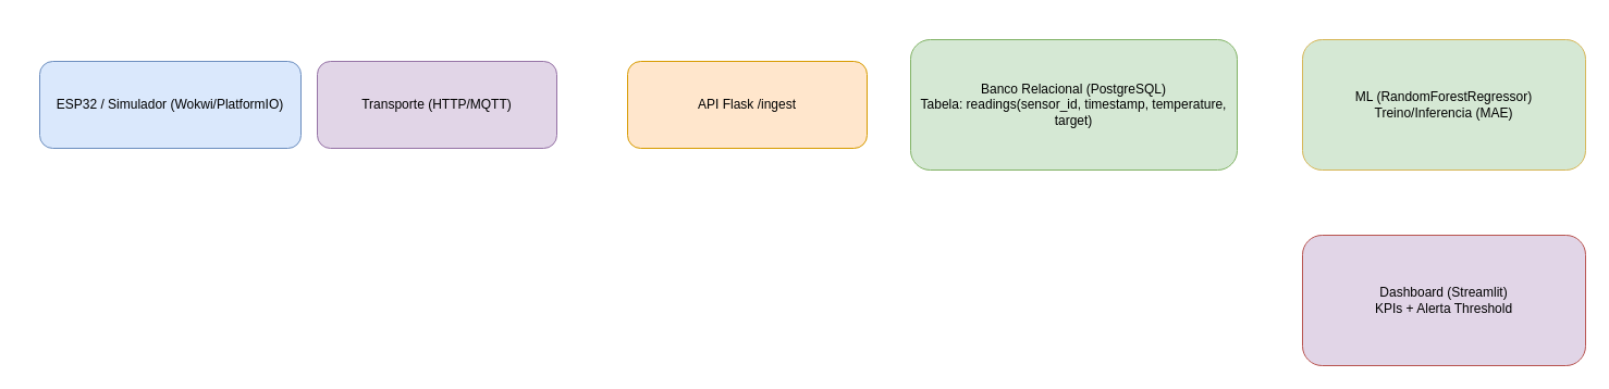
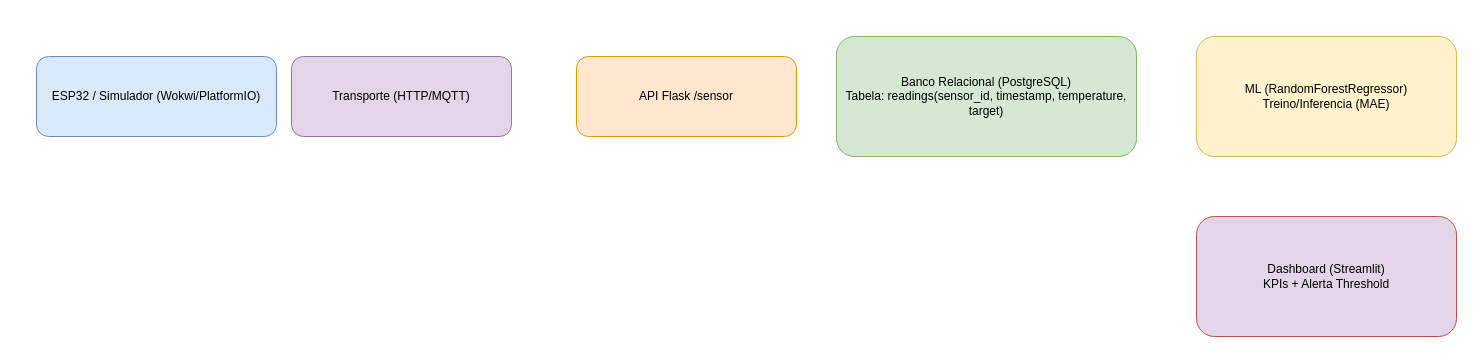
- <mxCell id="4" value="API Flask /ingest" style="rounded=1;whiteSpace=wrap;html=1;fillColor=#ffe6cc;strokeColor=#d79b00;" vertex="1" parent="1"><mxGeometry x="560" y="40" width="220" height="80" as="geometry" /></mxCell>
+ <mxCell id="4" value="API Flask /sensor" style="rounded=1;whiteSpace=wrap;html=1;fillColor=#ffe6cc;strokeColor=#d79b00;" vertex="1" parent="1"><mxGeometry x="560" y="40" width="220" height="80" as="geometry" /></mxCell>
- <mxCell id="6" value="ML (RandomForestRegressor)&#10;Treino/Inferencia (MAE)" style="rounded=1;whiteSpace=wrap;html=1;fillColor=#d5e8d4;strokeColor=#d6b656;" vertex="1" parent="1"><mxGeometry x="1180" y="20" width="260" height="120" as="geometry" /></mxCell>
+ <mxCell id="6" value="ML (RandomForestRegressor)&#10;Treino/Inferencia (MAE)" style="rounded=1;whiteSpace=wrap;html=1;fillColor=#fff2cc;strokeColor=#d6b656;" vertex="1" parent="1"><mxGeometry x="1180" y="20" width="260" height="120" as="geometry" /></mxCell>
